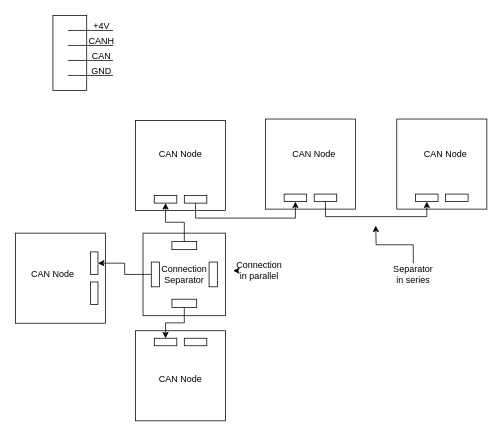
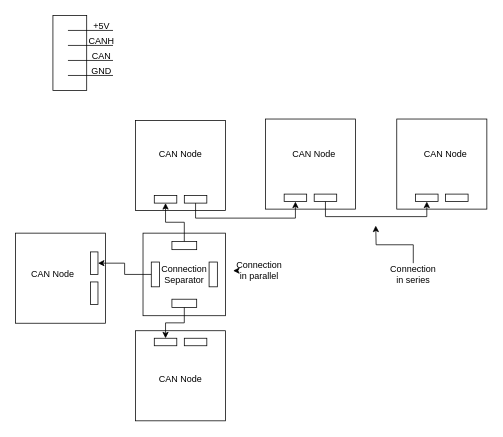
- <mxCell id="8" value="+4V" style="text;html=1;strokeColor=none;fillColor=none;align=center;verticalAlign=middle;whiteSpace=wrap;rounded=0;" vertex="1" parent="2"><mxGeometry x="35" width="60" height="30" as="geometry" /></mxCell>
+ <mxCell id="8" value="+5V" style="text;html=1;strokeColor=none;fillColor=none;align=center;verticalAlign=middle;whiteSpace=wrap;rounded=0;" vertex="1" parent="2"><mxGeometry x="35" width="60" height="30" as="geometry" /></mxCell>
- <mxCell id="51" value="Separator in series" style="text;html=1;strokeColor=none;fillColor=none;align=center;verticalAlign=middle;whiteSpace=wrap;rounded=0;" vertex="1" parent="1"><mxGeometry x="520" y="350" width="60" height="30" as="geometry" /></mxCell>
+ <mxCell id="51" value="Connection in series" style="text;html=1;strokeColor=none;fillColor=none;align=center;verticalAlign=middle;whiteSpace=wrap;rounded=0;" vertex="1" parent="1"><mxGeometry x="520" y="350" width="60" height="30" as="geometry" /></mxCell>
